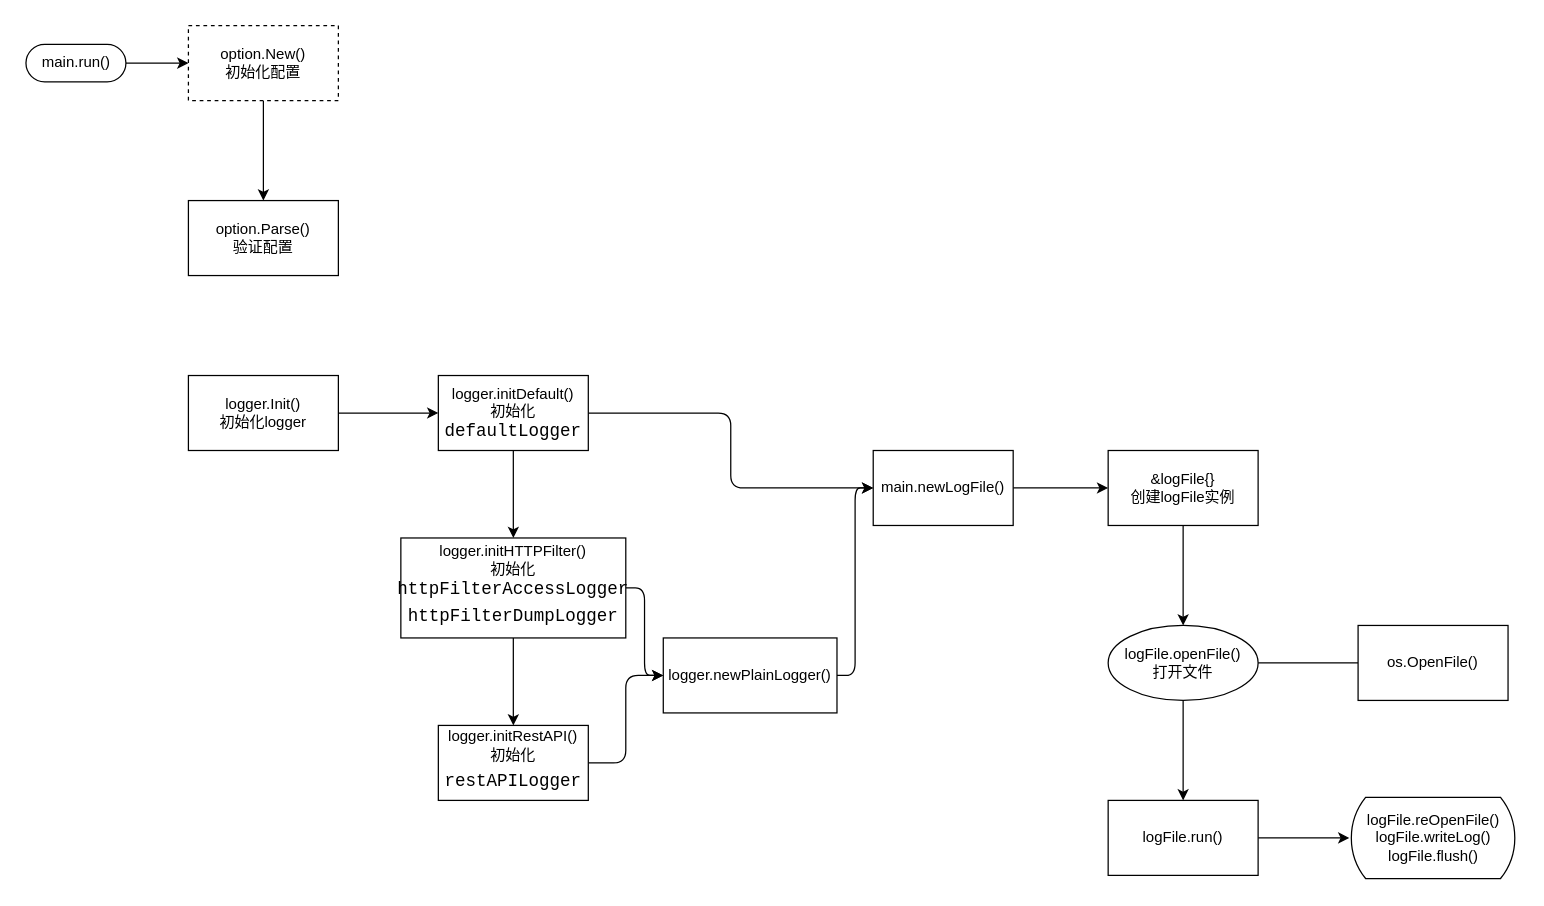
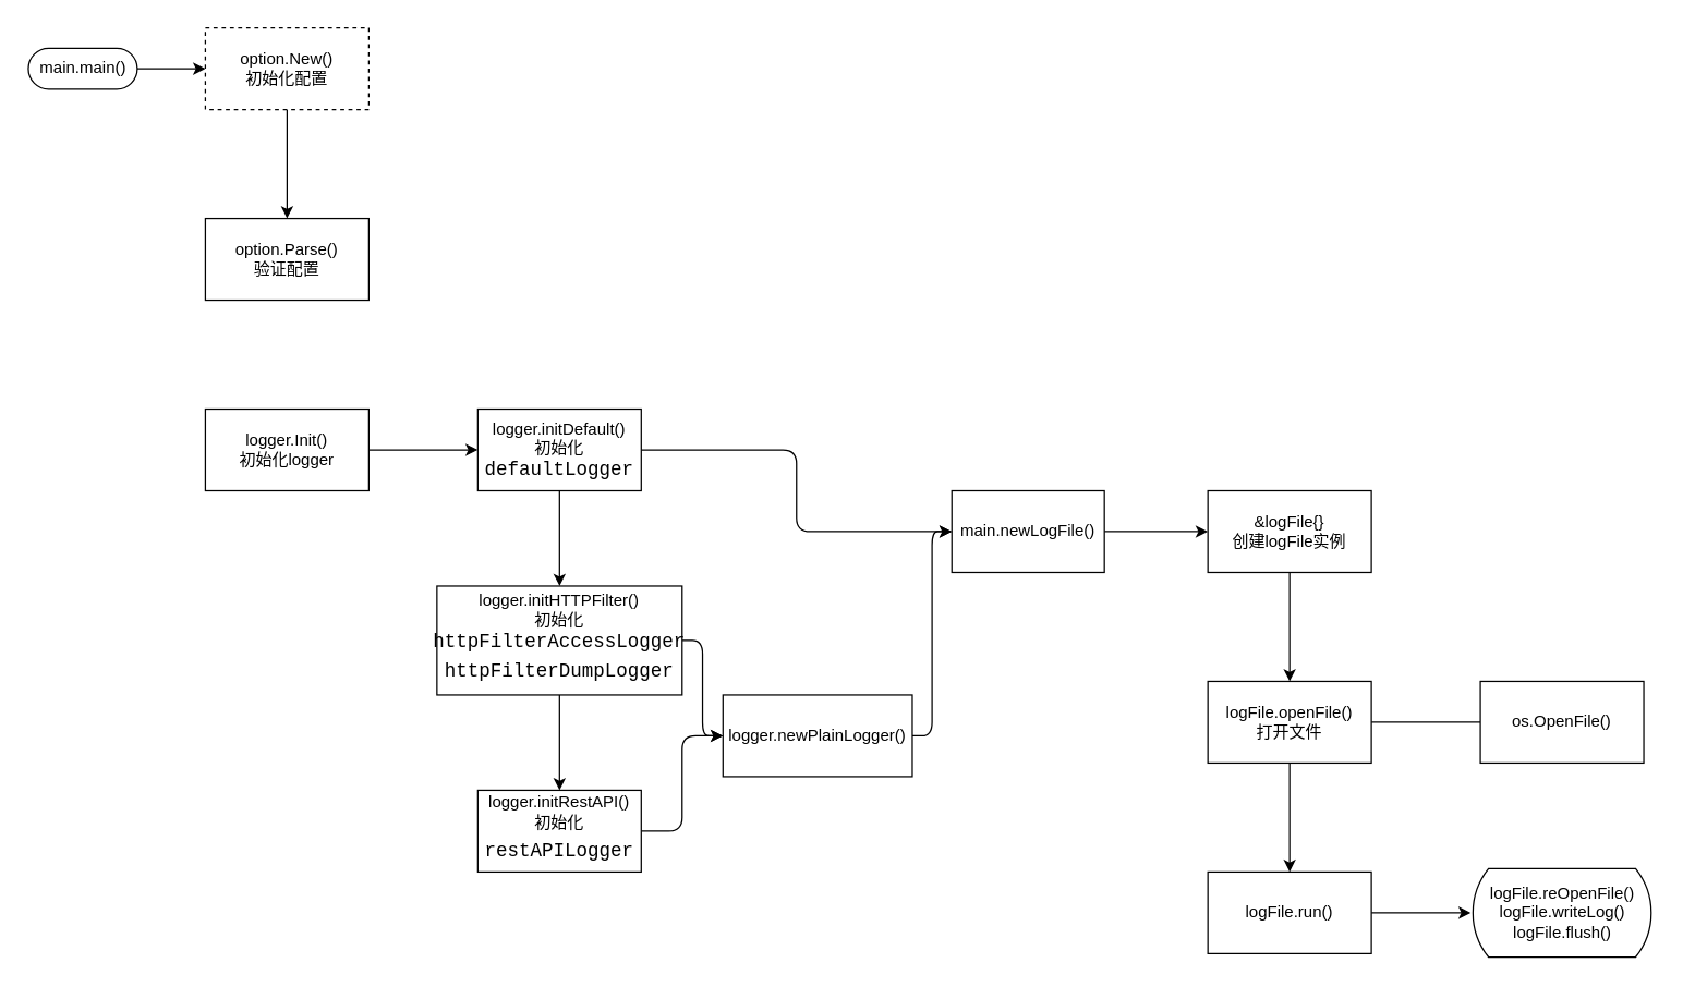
- <mxCell id="3" value="main.run()" style="html=1;dashed=0;whitespace=wrap;shape=mxgraph.dfd.start" parent="1" vertex="1"><mxGeometry x="20" y="35" width="80" height="30" as="geometry" /></mxCell>
+ <mxCell id="3" value="main.main()" style="html=1;dashed=0;whitespace=wrap;shape=mxgraph.dfd.start" parent="1" vertex="1"><mxGeometry x="20" y="35" width="80" height="30" as="geometry" /></mxCell>
- <mxCell id="25" value="logFile.openFile()&lt;br&gt;打开文件" style="ellipse;whiteSpace=wrap;html=1;dashed=0;" vertex="1" parent="1"><mxGeometry x="886" y="500" width="120" height="60" as="geometry" /></mxCell>
+ <mxCell id="25" value="logFile.openFile()&lt;br&gt;打开文件" style="whiteSpace=wrap;html=1;dashed=0;" vertex="1" parent="1"><mxGeometry x="886" y="500" width="120" height="60" as="geometry" /></mxCell>
